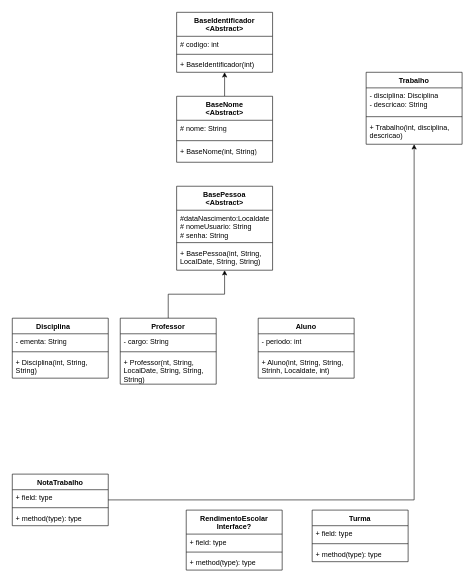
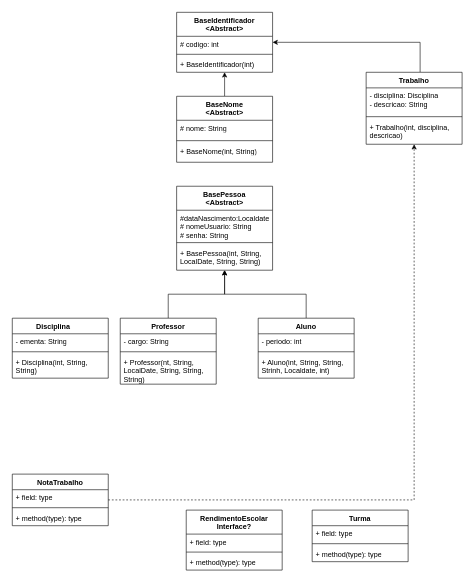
+ <mxCell id="24" style="edgeStyle=orthogonalEdgeStyle;rounded=0;orthogonalLoop=1;jettySize=auto;html=1;" edge="1" parent="1" source="25" target="2"><mxGeometry relative="1" as="geometry"><Array as="points"><mxPoint x="700" y="70" /></Array></mxGeometry></mxCell>
+ <mxCell id="38" style="edgeStyle=orthogonalEdgeStyle;rounded=0;orthogonalLoop=1;jettySize=auto;html=1;" edge="1" parent="1" source="39" target="43"><mxGeometry relative="1" as="geometry" /></mxCell>
- <mxCell id="29" style="edgeStyle=orthogonalEdgeStyle;rounded=0;orthogonalLoop=1;jettySize=auto;html=1;" edge="1" parent="1" source="30" target="25"><mxGeometry relative="1" as="geometry" /></mxCell>
+ <mxCell id="29" style="edgeStyle=orthogonalEdgeStyle;rounded=0;orthogonalLoop=1;jettySize=auto;html=1;dashed=1;" edge="1" parent="1" source="30" target="25"><mxGeometry relative="1" as="geometry" /></mxCell>
